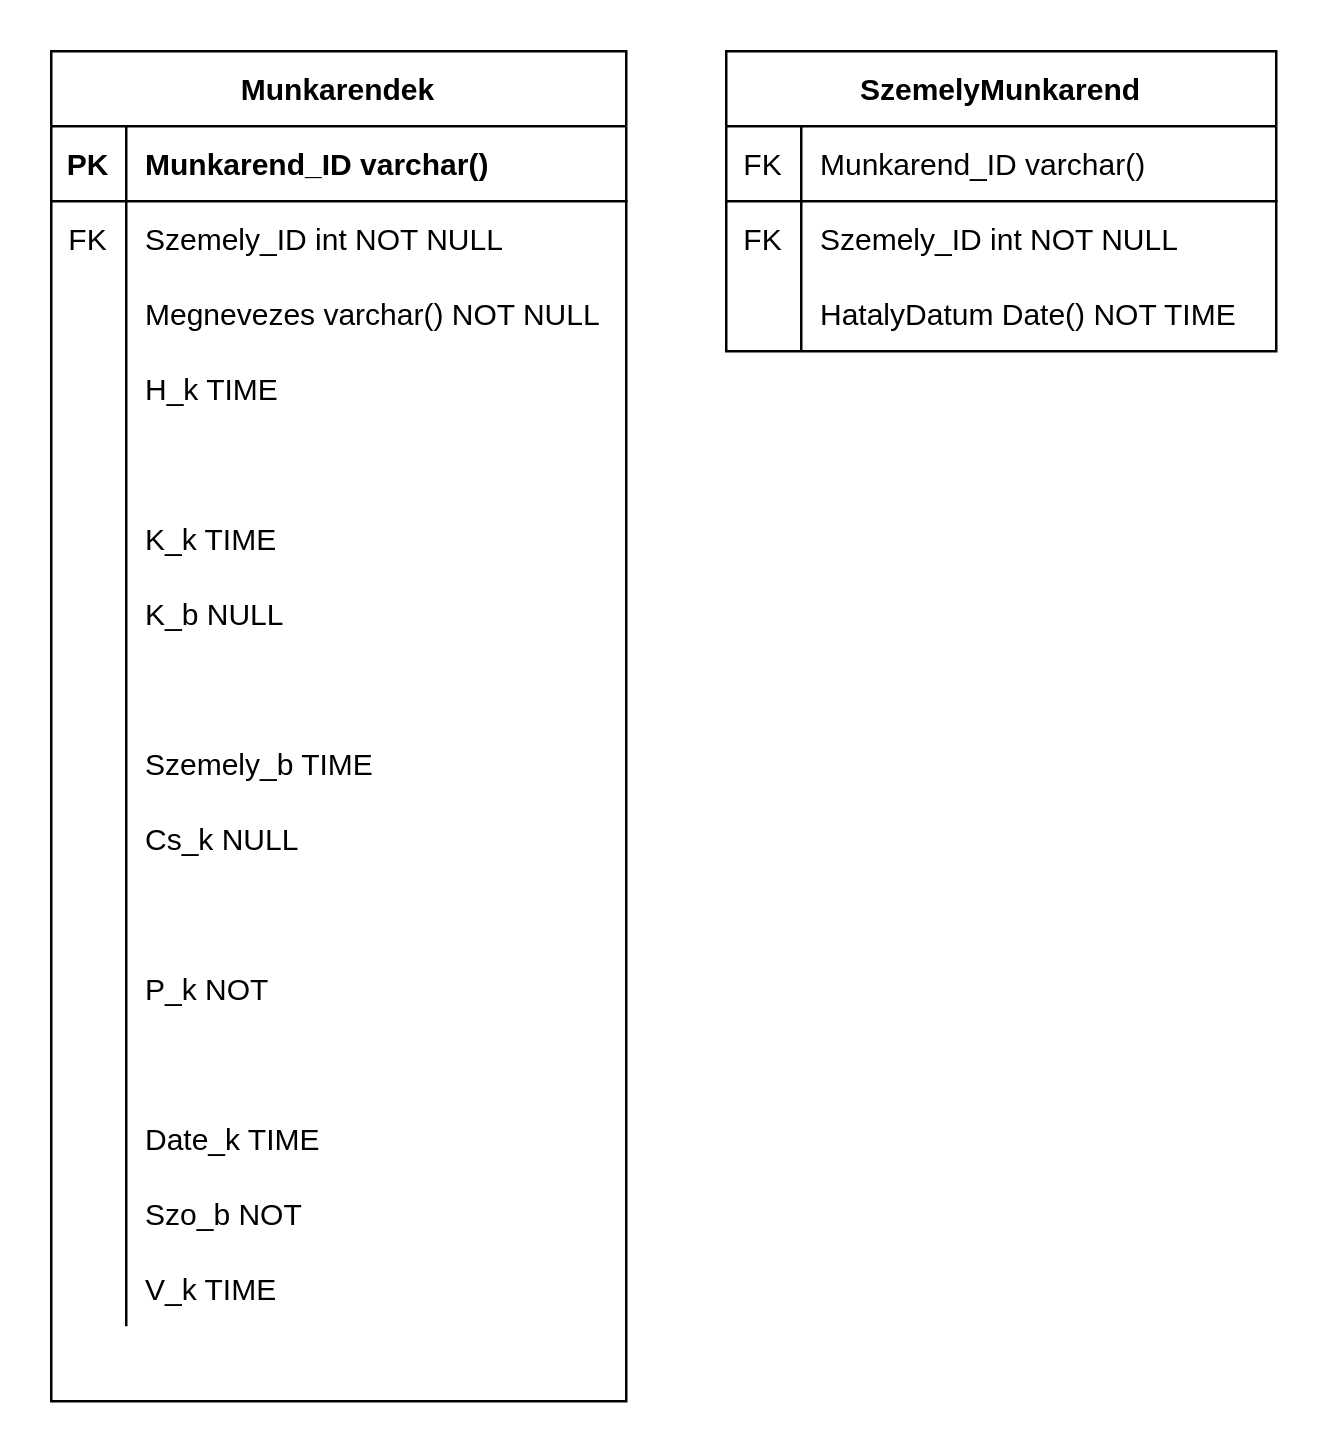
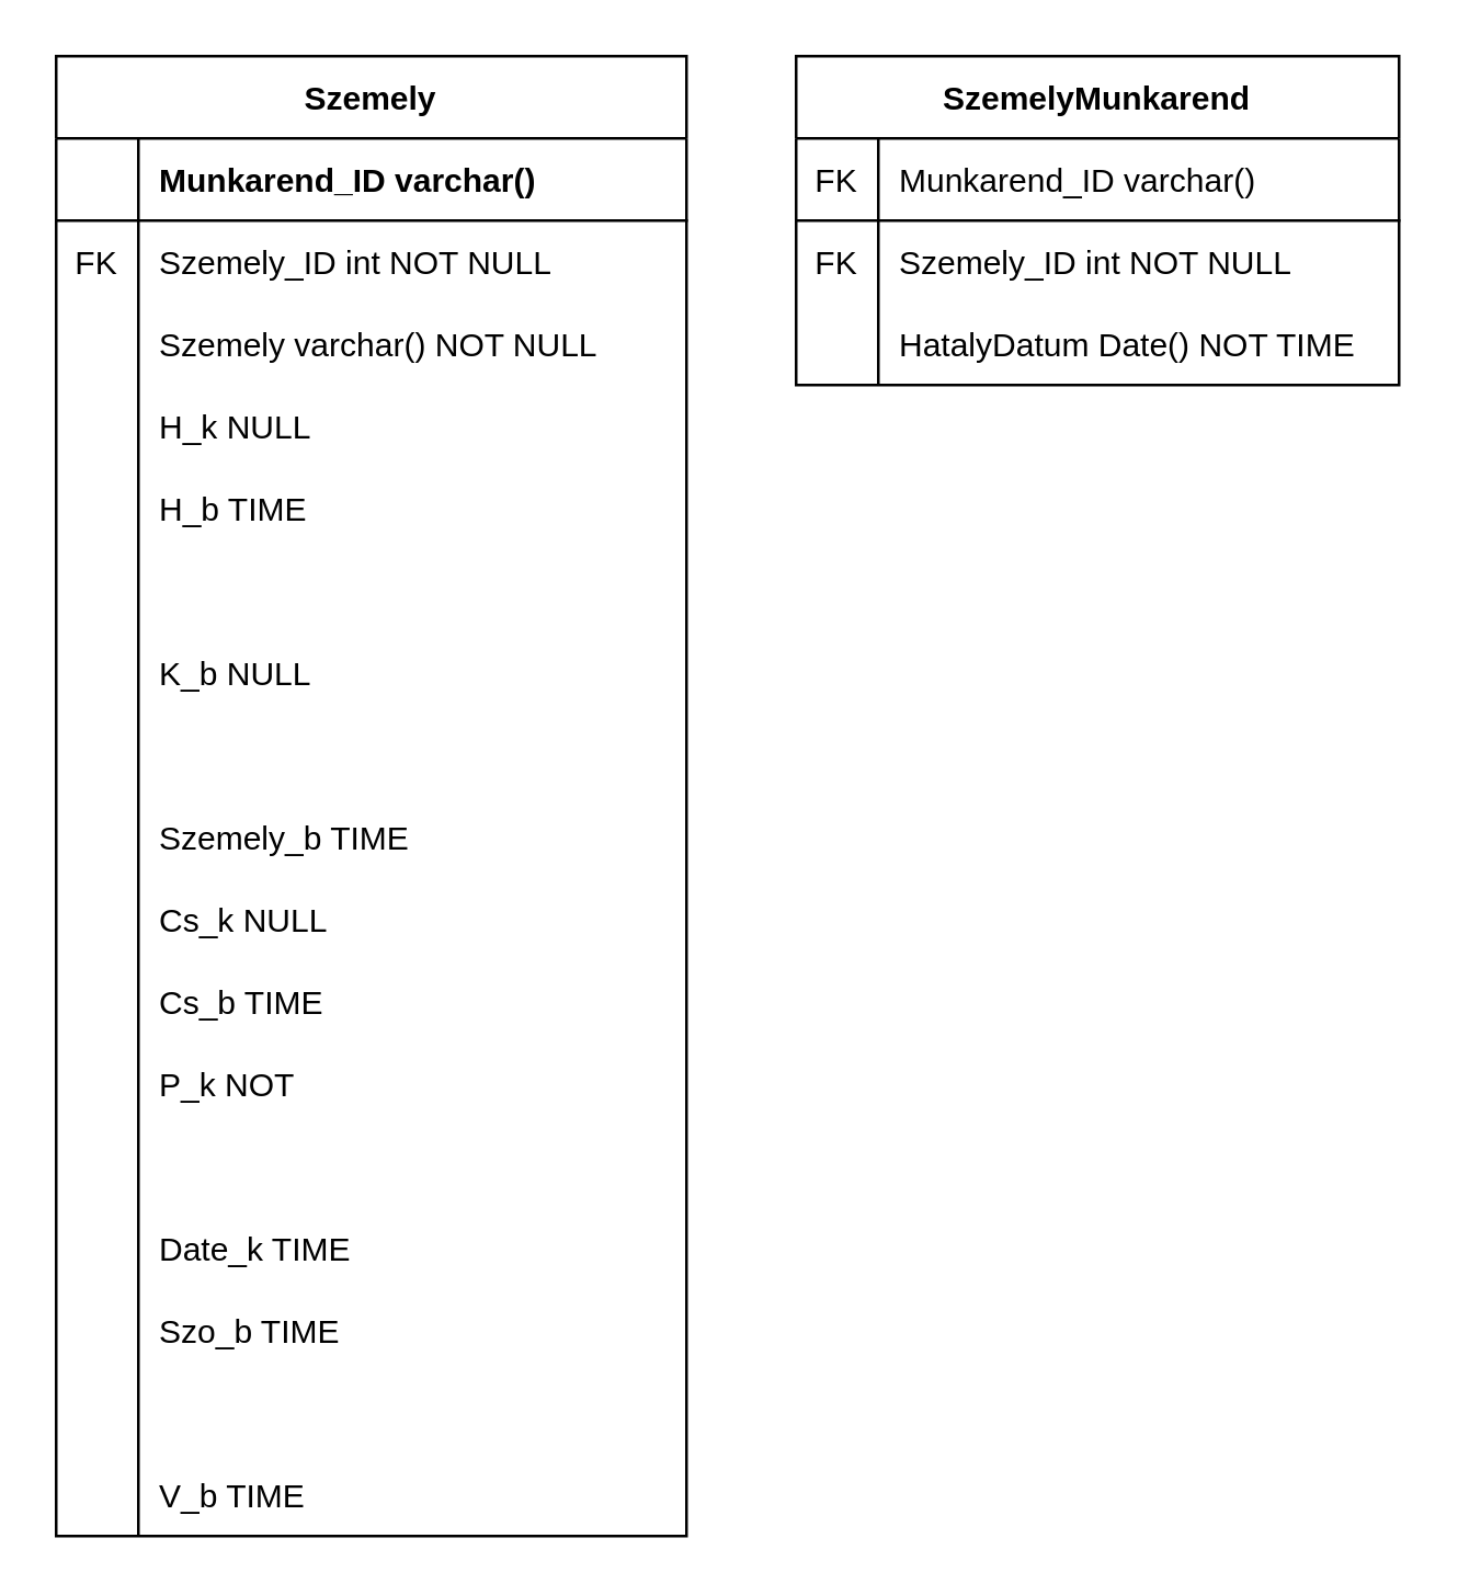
- <mxCell id="2" value="Munkarendek" style="shape=table;startSize=30;container=1;collapsible=1;childLayout=tableLayout;fixedRows=1;rowLines=0;fontStyle=1;align=center;resizeLast=1;" vertex="1" parent="1"><mxGeometry x="20" y="20" width="230" height="540" as="geometry" /></mxCell>
+ <mxCell id="2" value="Szemely" style="shape=table;startSize=30;container=1;collapsible=1;childLayout=tableLayout;fixedRows=1;rowLines=0;fontStyle=1;align=center;resizeLast=1;" vertex="1" parent="1"><mxGeometry x="20" y="20" width="230" height="540" as="geometry" /></mxCell>
- <mxCell id="4" value="PK" style="shape=partialRectangle;overflow=hidden;connectable=0;fillColor=none;top=0;left=0;bottom=0;right=0;fontStyle=1;" vertex="1" parent="3"><mxGeometry width="30" height="30" as="geometry"><mxRectangle width="30" height="30" as="alternateBounds" /></mxGeometry></mxCell>
- <mxCell id="11" value="Megnevezes varchar() NOT NULL" style="shape=partialRectangle;overflow=hidden;connectable=0;fillColor=none;top=0;left=0;bottom=0;right=0;align=left;spacingLeft=6;" vertex="1" parent="9"><mxGeometry x="30" width="200" height="30" as="geometry"><mxRectangle width="200" height="30" as="alternateBounds" /></mxGeometry></mxCell>
+ <mxCell id="11" value="Szemely varchar() NOT NULL" style="shape=partialRectangle;overflow=hidden;connectable=0;fillColor=none;top=0;left=0;bottom=0;right=0;align=left;spacingLeft=6;" vertex="1" parent="9"><mxGeometry x="30" width="200" height="30" as="geometry"><mxRectangle width="200" height="30" as="alternateBounds" /></mxGeometry></mxCell>
- <mxCell id="14" value="H_k TIME" style="shape=partialRectangle;overflow=hidden;connectable=0;fillColor=none;top=0;left=0;bottom=0;right=0;align=left;spacingLeft=6;" vertex="1" parent="12"><mxGeometry x="30" width="200" height="30" as="geometry"><mxRectangle width="200" height="30" as="alternateBounds" /></mxGeometry></mxCell>
+ <mxCell id="14" value="H_k NULL" style="shape=partialRectangle;overflow=hidden;connectable=0;fillColor=none;top=0;left=0;bottom=0;right=0;align=left;spacingLeft=6;" vertex="1" parent="12"><mxGeometry x="30" width="200" height="30" as="geometry"><mxRectangle width="200" height="30" as="alternateBounds" /></mxGeometry></mxCell>
+ <mxCell id="17" value="H_b TIME" style="shape=partialRectangle;overflow=hidden;connectable=0;fillColor=none;top=0;left=0;bottom=0;right=0;align=left;spacingLeft=6;" vertex="1" parent="15"><mxGeometry x="30" width="200" height="30" as="geometry"><mxRectangle width="200" height="30" as="alternateBounds" /></mxGeometry></mxCell>
- <mxCell id="20" value="K_k TIME" style="shape=partialRectangle;overflow=hidden;connectable=0;fillColor=none;top=0;left=0;bottom=0;right=0;align=left;spacingLeft=6;" vertex="1" parent="18"><mxGeometry x="30" width="200" height="30" as="geometry"><mxRectangle width="200" height="30" as="alternateBounds" /></mxGeometry></mxCell>
+ <mxCell id="34" value="Cs_b TIME" style="shape=partialRectangle;overflow=hidden;connectable=0;fillColor=none;top=0;left=0;bottom=0;right=0;align=left;spacingLeft=6;" vertex="1" parent="32"><mxGeometry x="30" width="200" height="30" as="geometry"><mxRectangle width="200" height="30" as="alternateBounds" /></mxGeometry></mxCell>
- <mxCell id="45" value="Szo_b NOT" style="shape=partialRectangle;overflow=hidden;connectable=0;fillColor=none;top=0;left=0;bottom=0;right=0;align=left;spacingLeft=6;" vertex="1" parent="43"><mxGeometry x="30" width="200" height="30" as="geometry"><mxRectangle width="200" height="30" as="alternateBounds" /></mxGeometry></mxCell>
+ <mxCell id="45" value="Szo_b TIME" style="shape=partialRectangle;overflow=hidden;connectable=0;fillColor=none;top=0;left=0;bottom=0;right=0;align=left;spacingLeft=6;" vertex="1" parent="43"><mxGeometry x="30" width="200" height="30" as="geometry"><mxRectangle width="200" height="30" as="alternateBounds" /></mxGeometry></mxCell>
- <mxCell id="48" value="V_k TIME " style="shape=partialRectangle;overflow=hidden;connectable=0;fillColor=none;top=0;left=0;bottom=0;right=0;align=left;spacingLeft=6;" vertex="1" parent="46"><mxGeometry x="30" width="200" height="30" as="geometry"><mxRectangle width="200" height="30" as="alternateBounds" /></mxGeometry></mxCell>
+ <mxCell id="51" value="V_b TIME " style="shape=partialRectangle;overflow=hidden;connectable=0;fillColor=none;top=0;left=0;bottom=0;right=0;align=left;spacingLeft=6;" vertex="1" parent="49"><mxGeometry x="30" width="200" height="30" as="geometry"><mxRectangle width="200" height="30" as="alternateBounds" /></mxGeometry></mxCell>
